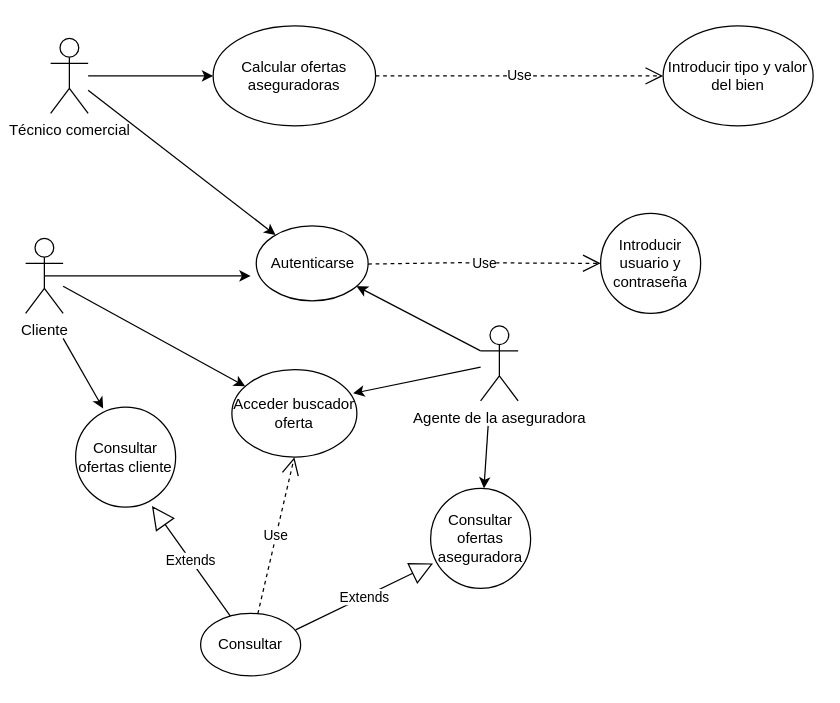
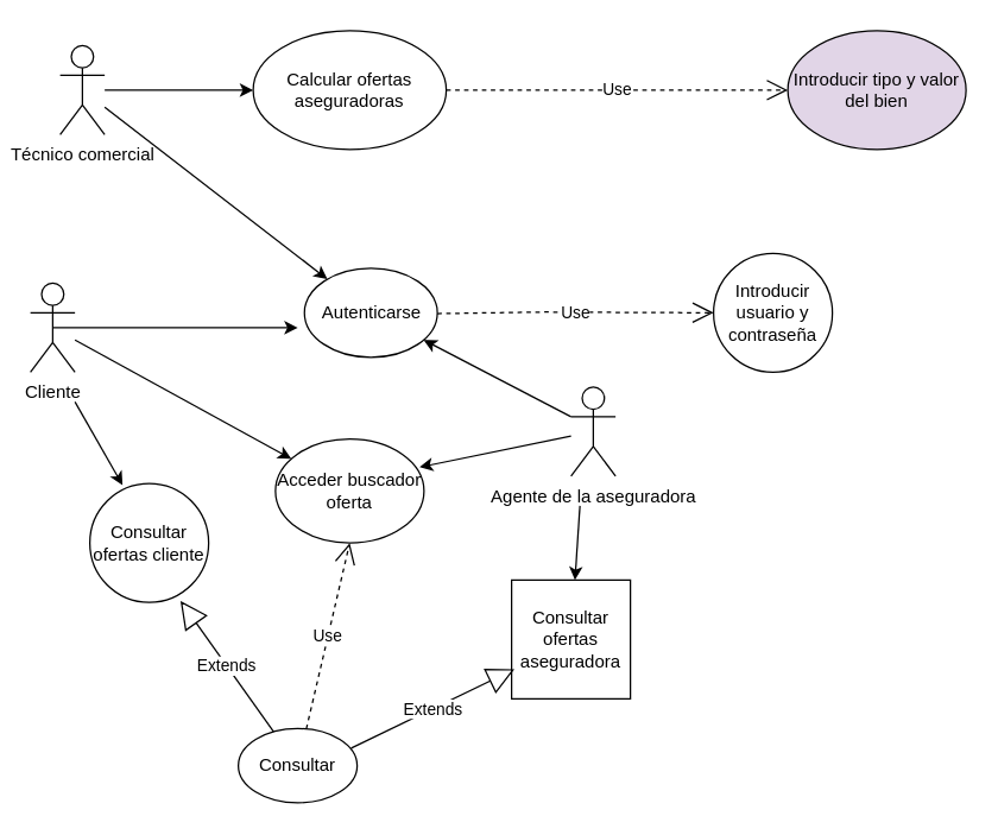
- <mxCell id="6" value="Introducir tipo y valor del bien" style="ellipse;whiteSpace=wrap;html=1;" parent="1" vertex="1"><mxGeometry x="530" y="20" width="120" height="80" as="geometry" /></mxCell>
+ <mxCell id="6" value="Introducir tipo y valor del bien" style="ellipse;whiteSpace=wrap;html=1;fillColor=#e1d5e7;" parent="1" vertex="1"><mxGeometry x="530" y="20" width="120" height="80" as="geometry" /></mxCell>
- <mxCell id="5" value="Consultar ofertas aseguradora" style="ellipse;whiteSpace=wrap;html=1;aspect=fixed;" parent="1" vertex="1"><mxGeometry x="344" y="390" width="80" height="80" as="geometry" /></mxCell>
+ <mxCell id="5" value="Consultar ofertas aseguradora" style="whiteSpace=wrap;html=1;aspect=fixed;rounded=0;" parent="1" vertex="1"><mxGeometry x="344" y="390" width="80" height="80" as="geometry" /></mxCell>
